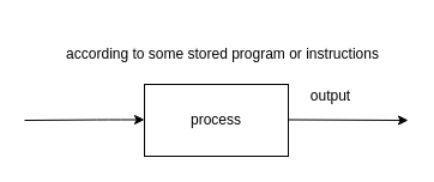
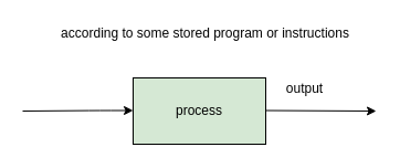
- <mxCell id="5" value="according to some stored program or instructions" style="text;html=1;align=center;verticalAlign=middle;resizable=0;points=[];autosize=1;" vertex="1" parent="1"><mxGeometry x="45" y="35" width="280" height="20" as="geometry" /></mxCell>
+ <mxCell id="5" value="according to some stored program or instructions" style="text;html=1;align=center;verticalAlign=middle;resizable=0;points=[];autosize=1;" vertex="1" parent="1"><mxGeometry x="45" y="20" width="280" height="20" as="geometry" /></mxCell>
- <mxCell id="2" value="process" style="rounded=0;whiteSpace=wrap;html=1;" vertex="1" parent="1"><mxGeometry x="120" y="70" width="120" height="60" as="geometry" /></mxCell>
+ <mxCell id="2" value="process" style="rounded=0;whiteSpace=wrap;html=1;fillColor=#d5e8d4;" vertex="1" parent="1"><mxGeometry x="120" y="70" width="120" height="60" as="geometry" /></mxCell>
